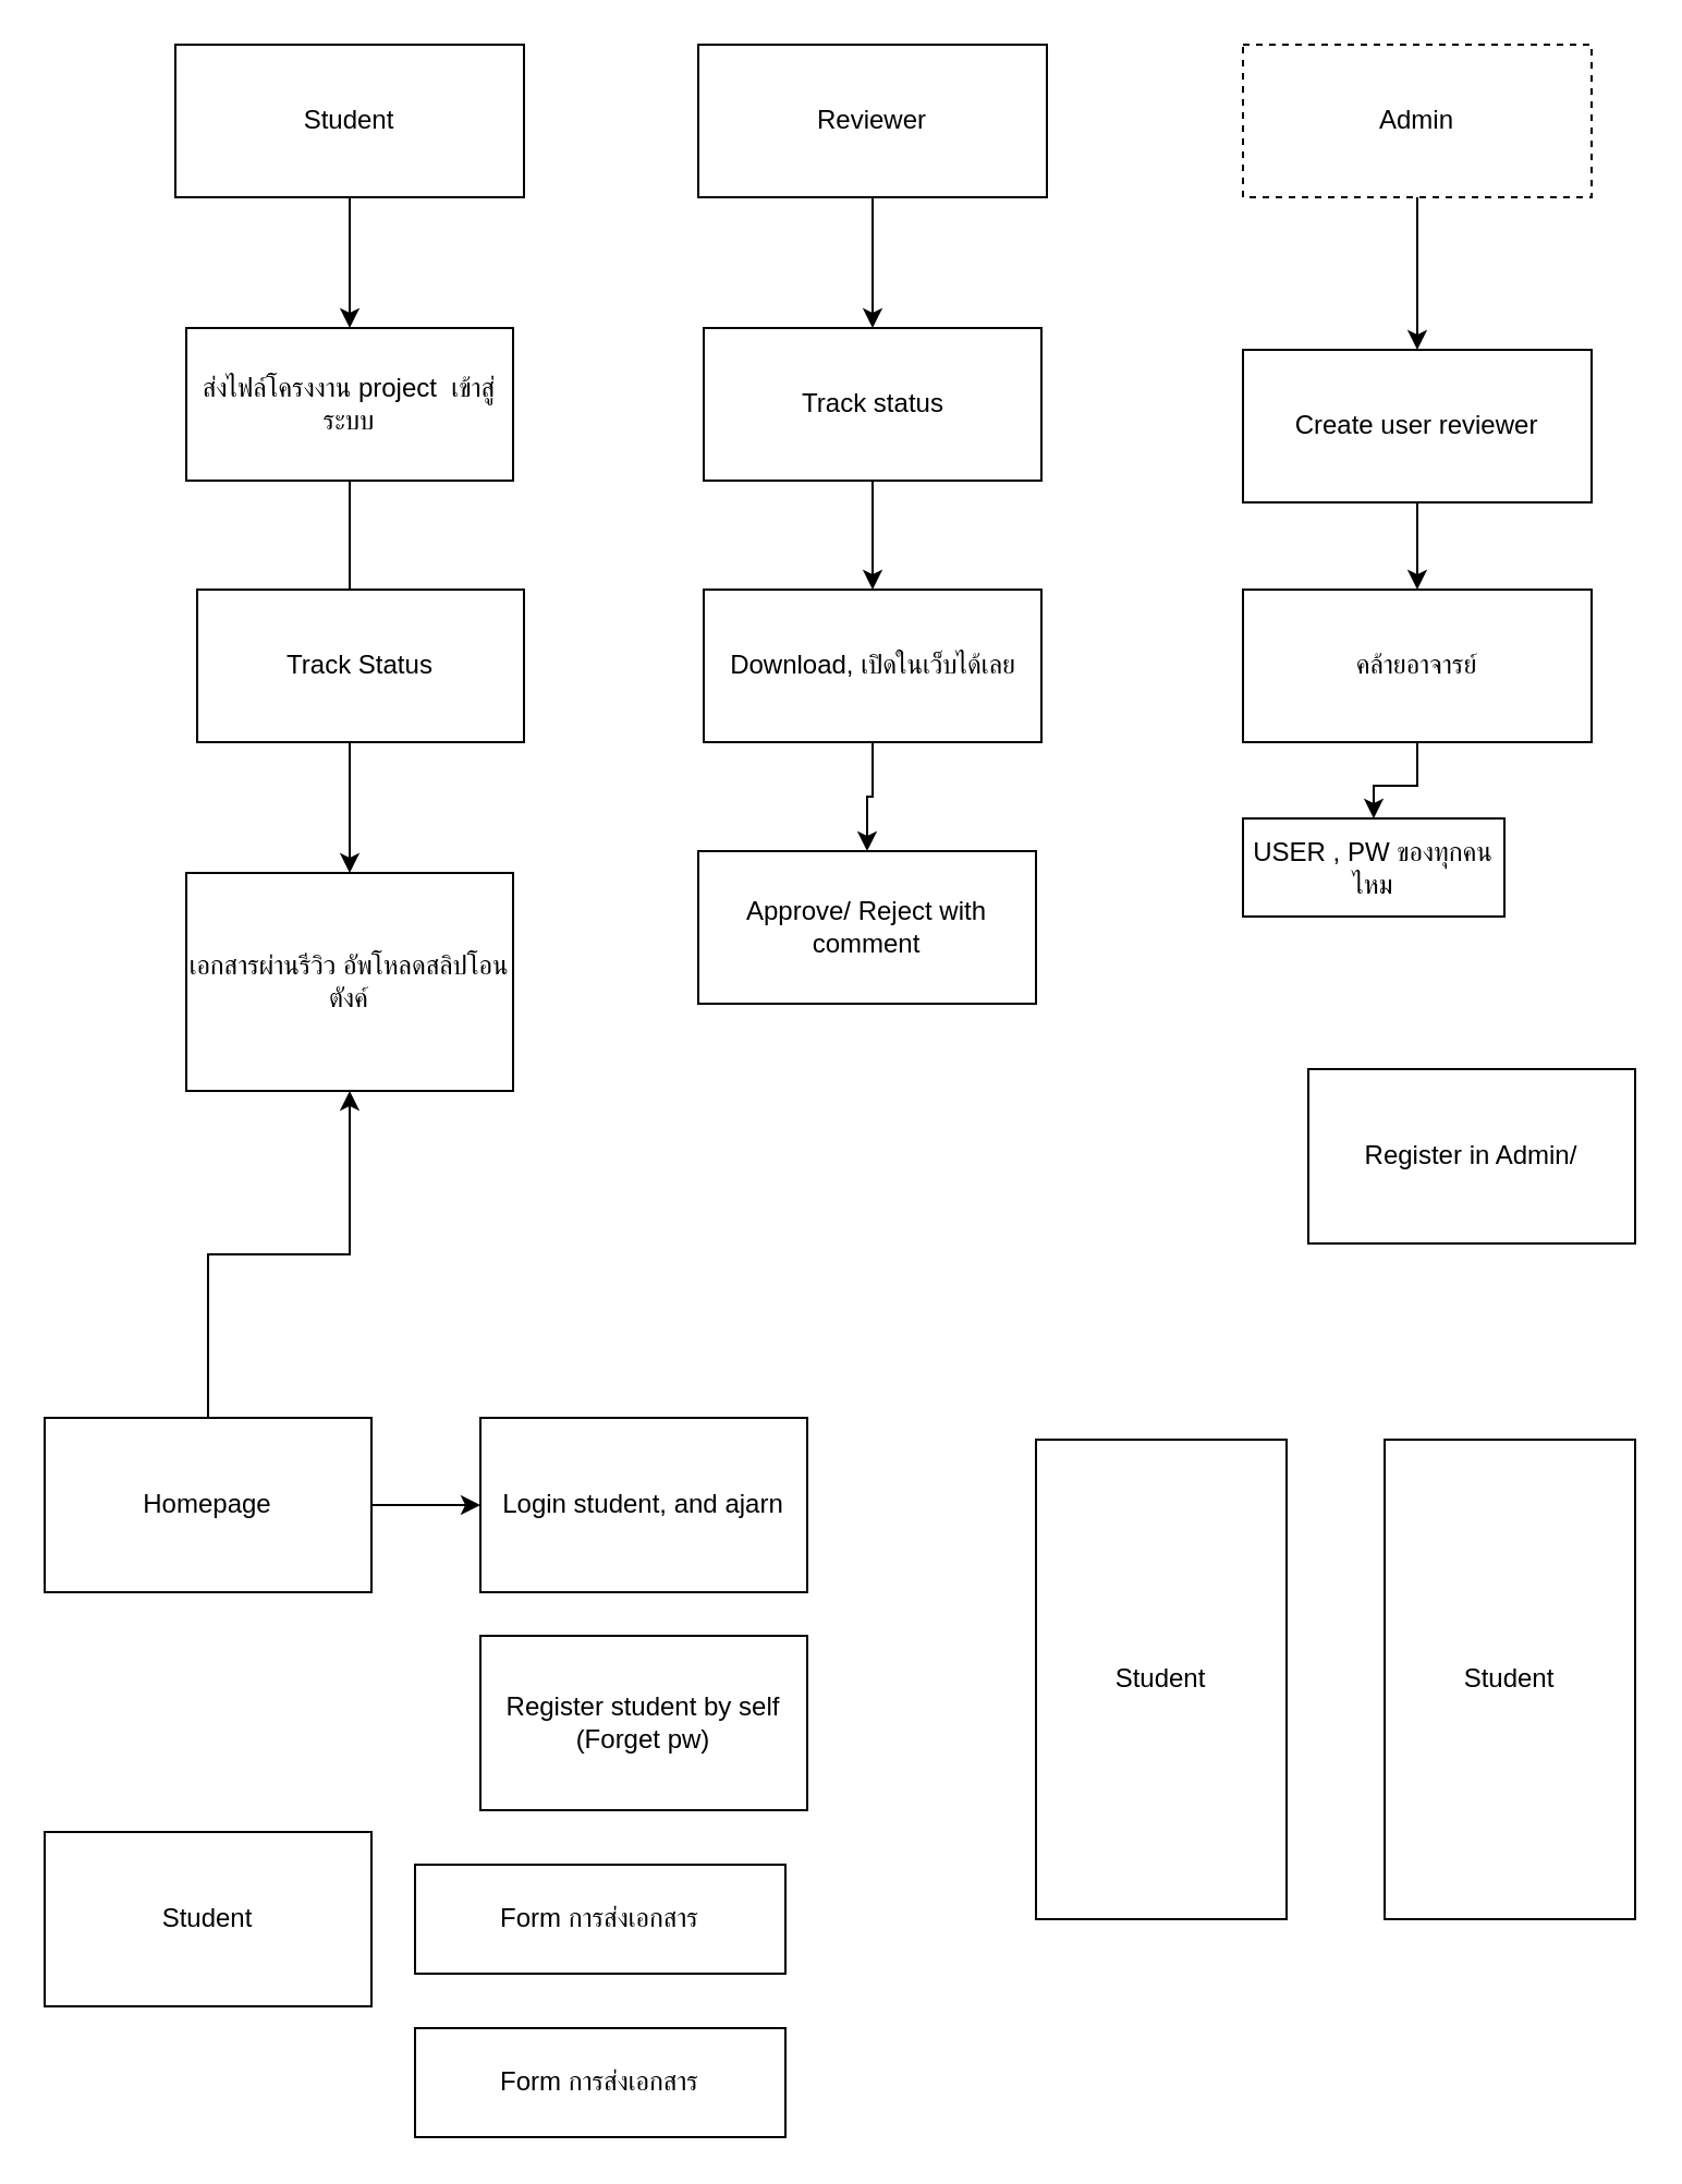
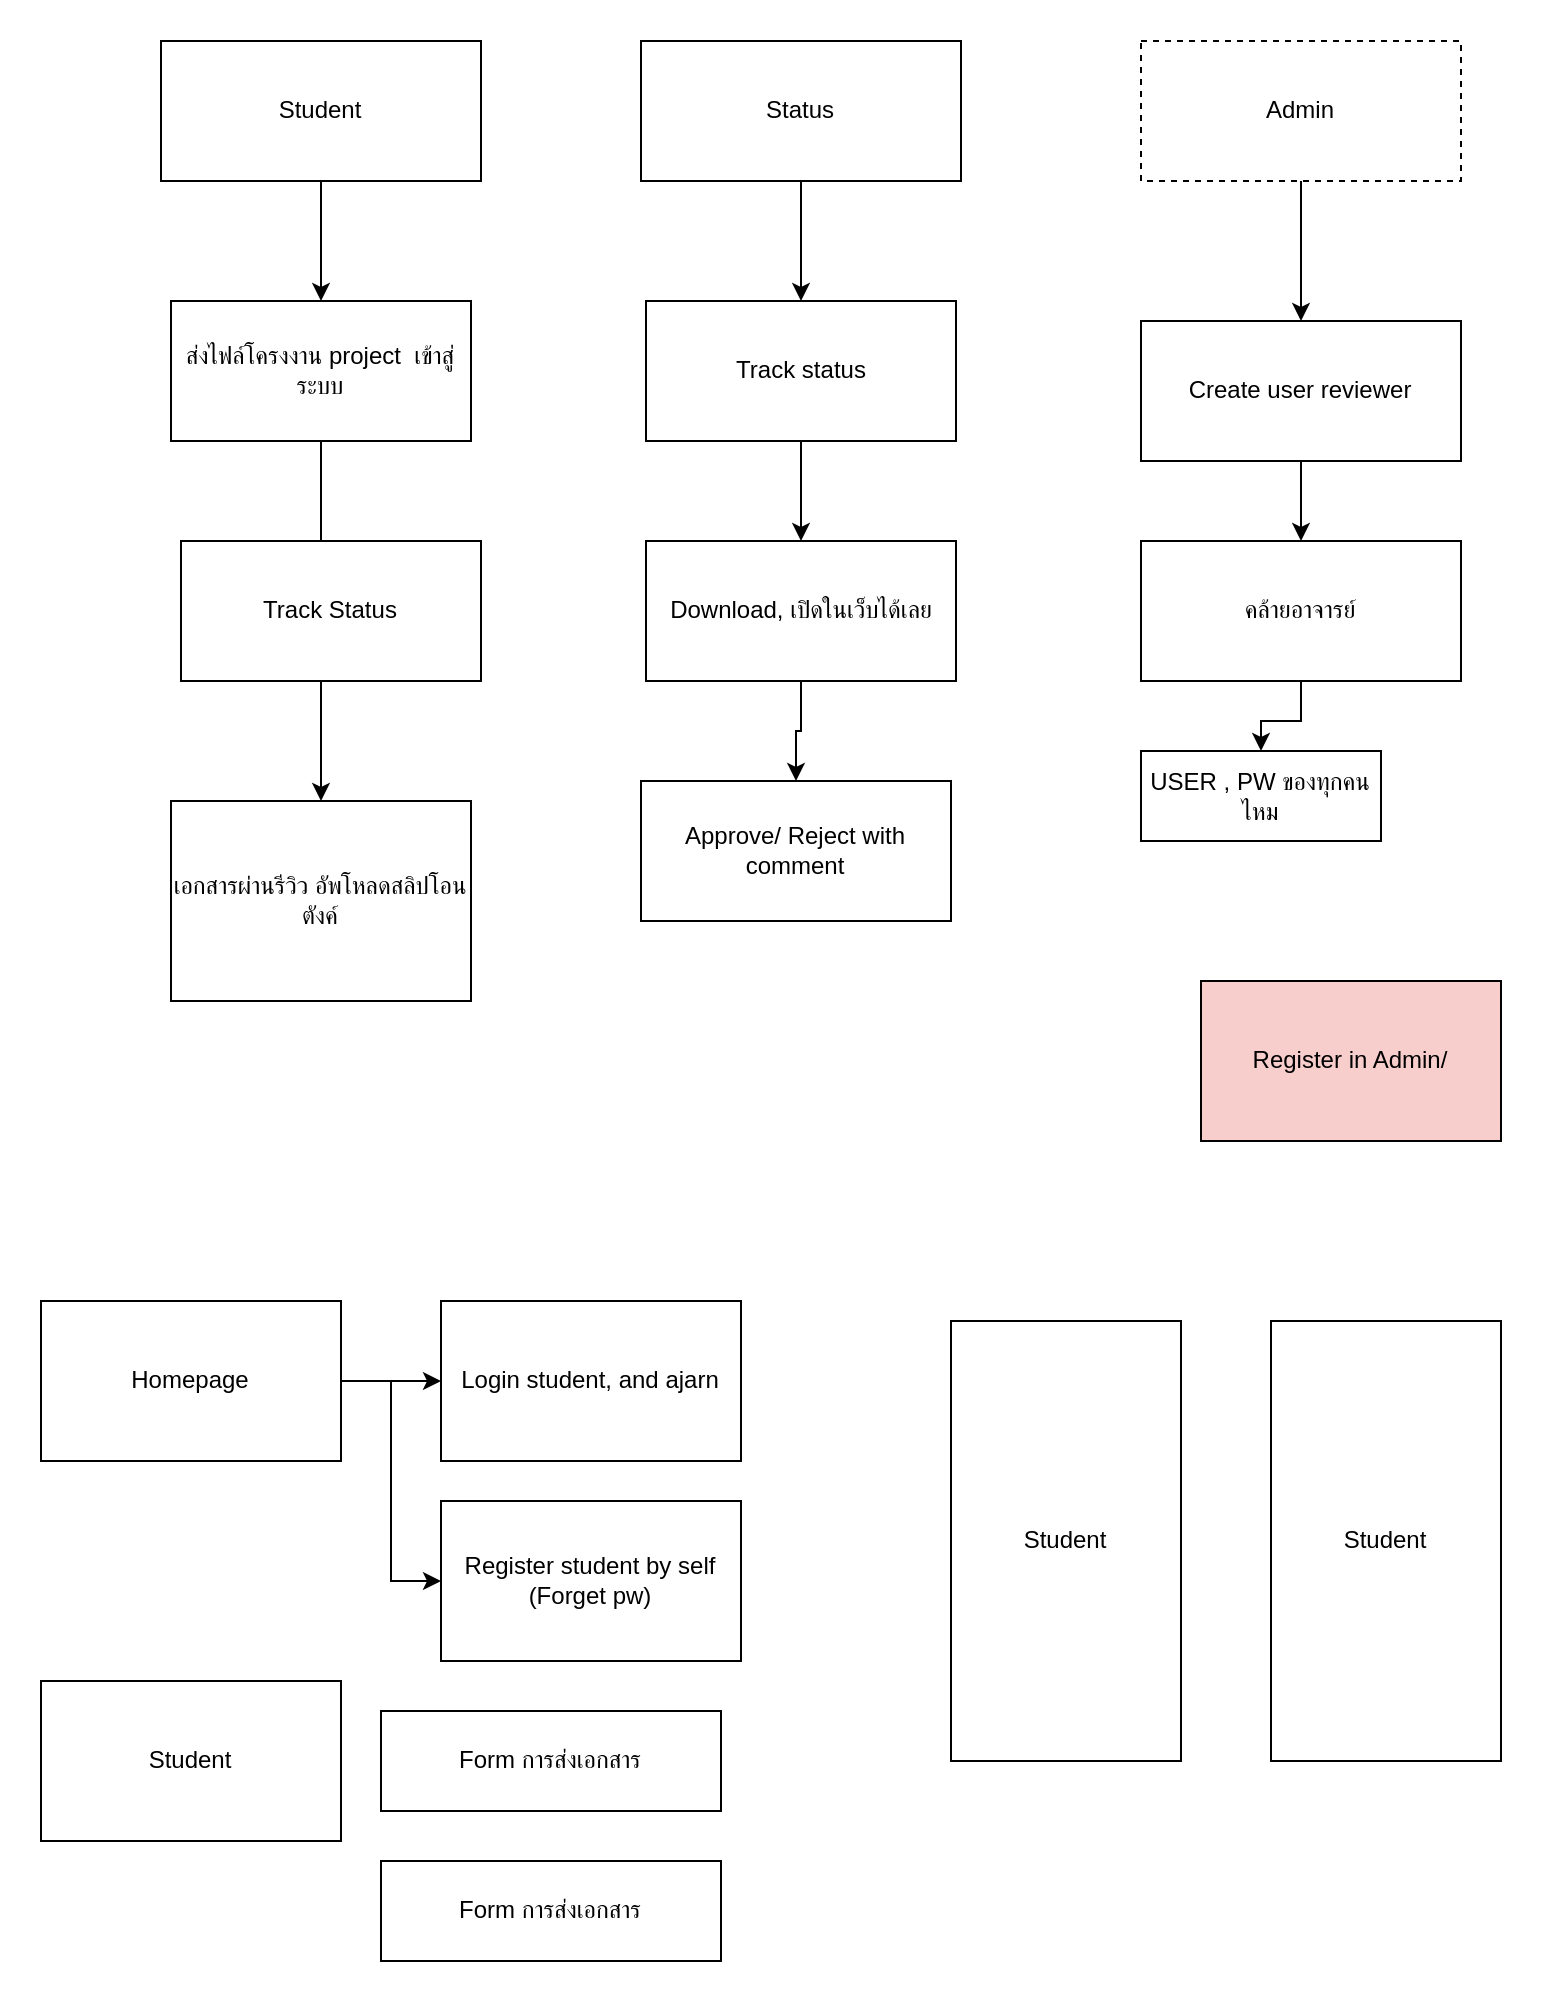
- <mxCell id="5" value="Reviewer" style="rounded=0;whiteSpace=wrap;html=1;" vertex="1" parent="1"><mxGeometry x="320" y="20" width="160" height="70" as="geometry" /></mxCell>
+ <mxCell id="5" value="Status" style="rounded=0;whiteSpace=wrap;html=1;" vertex="1" parent="1"><mxGeometry x="320" y="20" width="160" height="70" as="geometry" /></mxCell>
- <mxCell id="21" value="Register in Admin/" style="rounded=0;whiteSpace=wrap;html=1;" vertex="1" parent="1"><mxGeometry x="600" y="490" width="150" height="80" as="geometry" /></mxCell>
+ <mxCell id="21" value="Register in Admin/" style="rounded=0;whiteSpace=wrap;html=1;fillColor=#f8cecc;" vertex="1" parent="1"><mxGeometry x="600" y="490" width="150" height="80" as="geometry" /></mxCell>
- <mxCell id="24" style="edgeStyle=orthogonalEdgeStyle;rounded=0;orthogonalLoop=1;jettySize=auto;html=1;" edge="1" parent="1" source="25" target="10"><mxGeometry relative="1" as="geometry" /></mxCell>
+ <mxCell id="24" style="edgeStyle=orthogonalEdgeStyle;rounded=0;orthogonalLoop=1;jettySize=auto;html=1;entryX=0;entryY=0.5;entryDx=0;entryDy=0;" edge="1" parent="1" source="25" target="22"><mxGeometry relative="1" as="geometry" /></mxCell>
